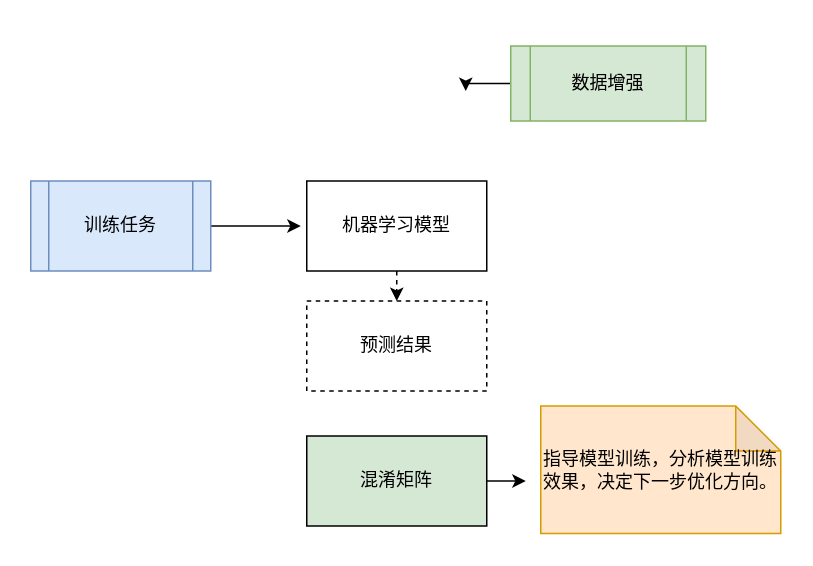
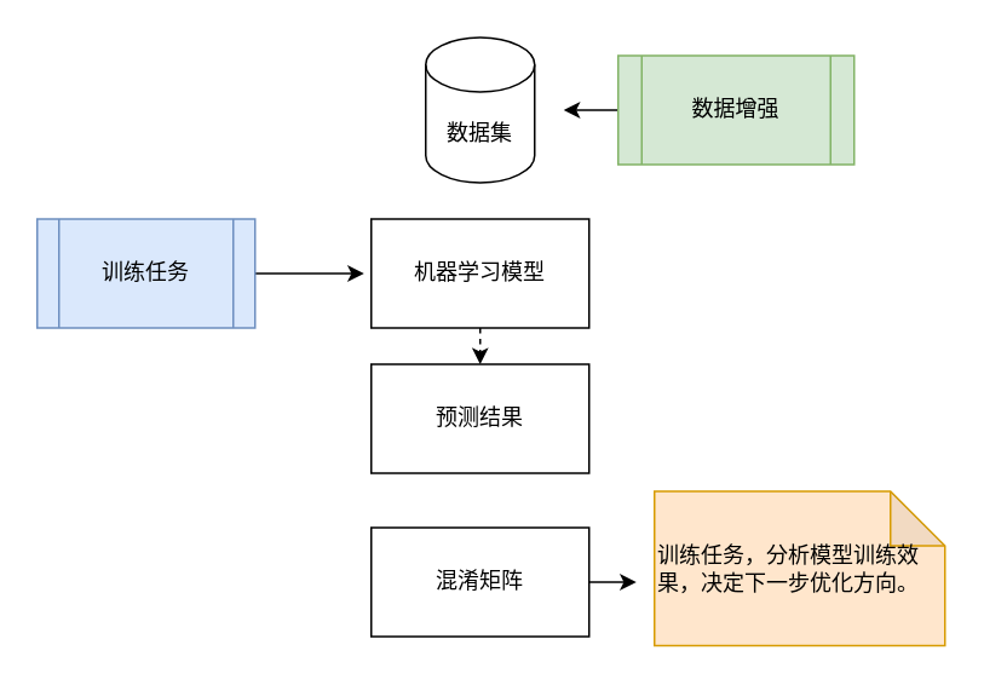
- <mxCell id="12" value="数据增强" style="shape=process;whiteSpace=wrap;html=1;backgroundOutline=1;fillColor=#d5e8d4;strokeColor=#82b366;" vertex="1" parent="1"><mxGeometry x="340" y="30" width="130" height="50" as="geometry" /></mxCell>
+ <mxCell id="12" value="数据增强" style="shape=process;whiteSpace=wrap;html=1;backgroundOutline=1;fillColor=#d5e8d4;strokeColor=#82b366;" vertex="1" parent="1"><mxGeometry x="340" y="30" width="130" height="60" as="geometry" /></mxCell>
+ <mxCell id="2" value="数据集" style="shape=cylinder3;whiteSpace=wrap;html=1;boundedLbl=1;backgroundOutline=1;size=15;" vertex="1" parent="1"><mxGeometry x="234" y="20" width="60" height="80" as="geometry" /></mxCell>
- <mxCell id="7" value="预测结果" style="rounded=0;whiteSpace=wrap;html=1;dashed=1;" vertex="1" parent="1"><mxGeometry x="204" y="200" width="120" height="60" as="geometry" /></mxCell>
+ <mxCell id="7" value="预测结果" style="rounded=0;whiteSpace=wrap;html=1;" vertex="1" parent="1"><mxGeometry x="204" y="200" width="120" height="60" as="geometry" /></mxCell>
- <mxCell id="8" value="指导模型训练，分析模型训练效果，决定下一步优化方向。" style="shape=note;whiteSpace=wrap;html=1;backgroundOutline=1;darkOpacity=0.05;fillColor=#ffe6cc;strokeColor=#d79b00;align=left;" vertex="1" parent="1"><mxGeometry x="360" y="270" width="160" height="85" as="geometry" /></mxCell>
+ <mxCell id="8" value="训练任务，分析模型训练效果，决定下一步优化方向。" style="shape=note;whiteSpace=wrap;html=1;backgroundOutline=1;darkOpacity=0.05;fillColor=#ffe6cc;strokeColor=#d79b00;align=left;" vertex="1" parent="1"><mxGeometry x="360" y="270" width="160" height="85" as="geometry" /></mxCell>
- <mxCell id="10" value="混淆矩阵" style="rounded=0;whiteSpace=wrap;html=1;fillColor=#d5e8d4;" vertex="1" parent="1"><mxGeometry x="204" y="290" width="120" height="60" as="geometry" /></mxCell>
+ <mxCell id="10" value="混淆矩阵" style="rounded=0;whiteSpace=wrap;html=1;" vertex="1" parent="1"><mxGeometry x="204" y="290" width="120" height="60" as="geometry" /></mxCell>
